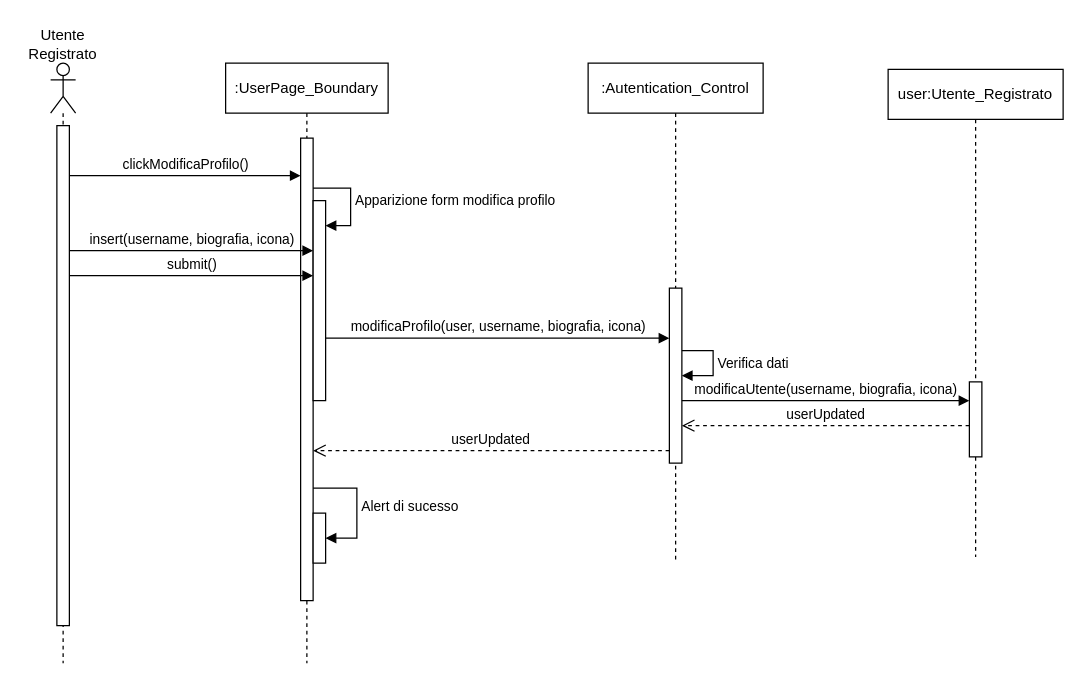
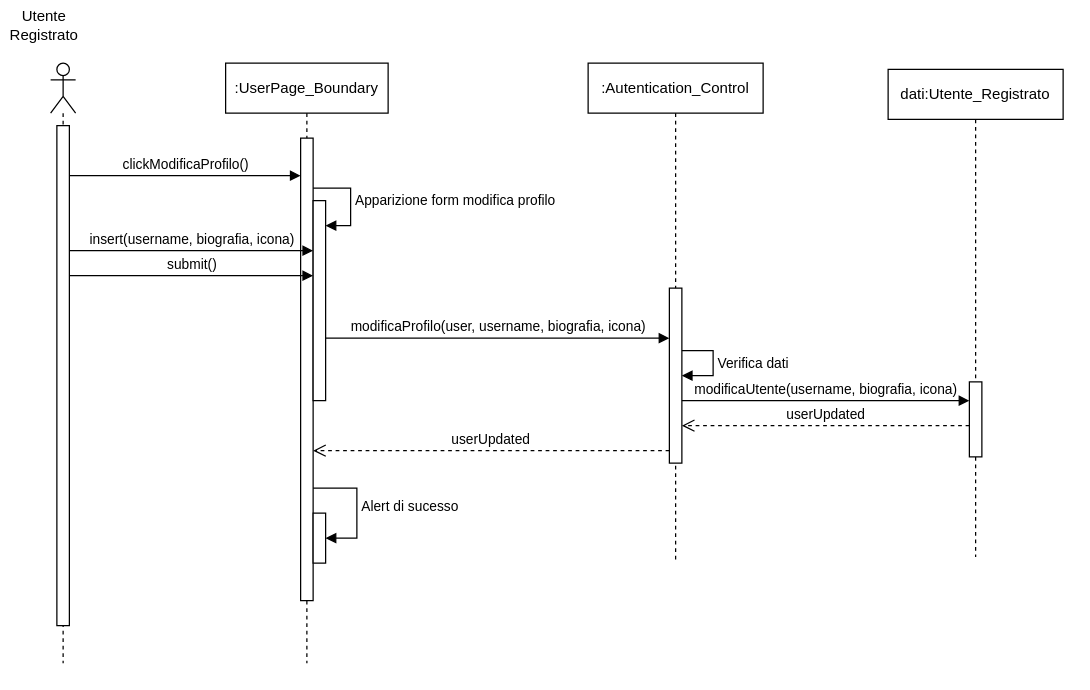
- <mxCell id="10" value="Utente Registrato" style="text;html=1;align=center;verticalAlign=middle;whiteSpace=wrap;rounded=0;" vertex="1" parent="1"><mxGeometry y="20" width="60" height="30" as="geometry" x="20" /></mxCell>
+ <mxCell id="10" value="Utente Registrato" style="text;html=1;align=center;verticalAlign=middle;whiteSpace=wrap;rounded=0;" vertex="1" parent="1"><mxGeometry x="5" y="5" width="60" height="30" as="geometry" /></mxCell>
- <mxCell id="18" value="user:Utente_Registrato" style="shape=umlLifeline;perimeter=lifelinePerimeter;whiteSpace=wrap;html=1;container=1;dropTarget=0;collapsible=0;recursiveResize=0;outlineConnect=0;portConstraint=eastwest;newEdgeStyle={&quot;curved&quot;:0,&quot;rounded&quot;:0};" vertex="1" parent="1"><mxGeometry x="710" y="55" width="140" height="390" as="geometry" /></mxCell>
+ <mxCell id="18" value="dati:Utente_Registrato" style="shape=umlLifeline;perimeter=lifelinePerimeter;whiteSpace=wrap;html=1;container=1;dropTarget=0;collapsible=0;recursiveResize=0;outlineConnect=0;portConstraint=eastwest;newEdgeStyle={&quot;curved&quot;:0,&quot;rounded&quot;:0};" vertex="1" parent="1"><mxGeometry x="710" y="55" width="140" height="390" as="geometry" /></mxCell>
